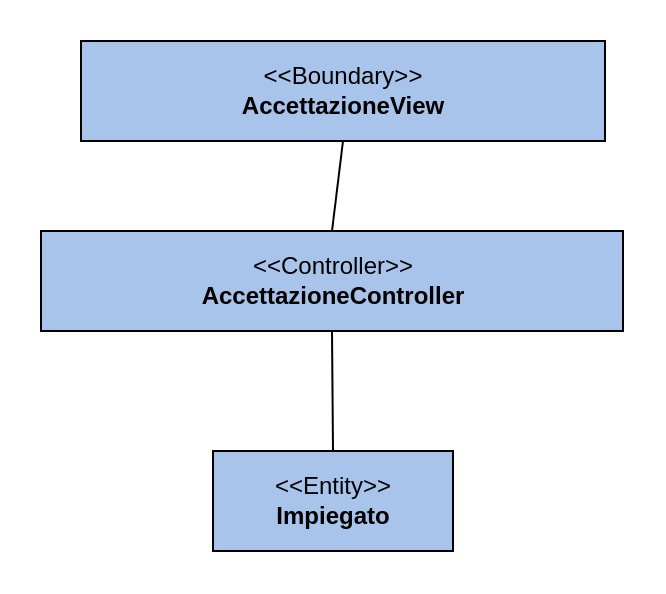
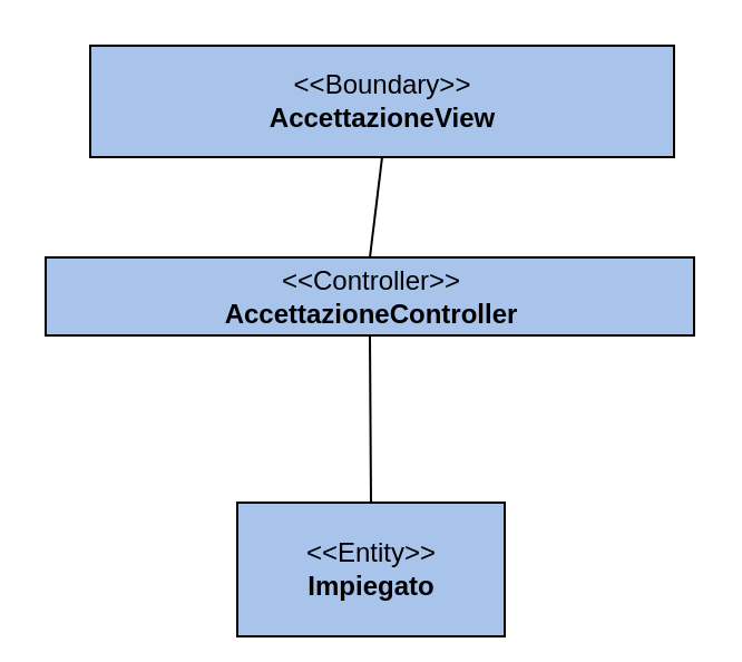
- <mxCell id="3" value="&amp;lt;&amp;lt;Controller&amp;gt;&amp;gt;&lt;br&gt;&lt;div&gt;&lt;b&gt;AccettazioneController&lt;/b&gt;&lt;br&gt;&lt;/div&gt;" style="html=1;fillColor=#A9C4EB;" vertex="1" parent="1"><mxGeometry x="20" y="115" width="291" height="50" as="geometry" /></mxCell>
+ <mxCell id="3" value="&amp;lt;&amp;lt;Controller&amp;gt;&amp;gt;&lt;br&gt;&lt;div&gt;&lt;b&gt;AccettazioneController&lt;/b&gt;&lt;br&gt;&lt;/div&gt;" style="html=1;fillColor=#A9C4EB;" vertex="1" parent="1"><mxGeometry x="20" y="115" width="291" height="35" as="geometry" /></mxCell>
- <mxCell id="2" value="&amp;lt;&amp;lt;Entity&amp;gt;&amp;gt;&lt;br&gt;&lt;div&gt;&lt;b&gt;Impiegato&lt;/b&gt;&lt;br&gt;&lt;/div&gt;" style="html=1;fillColor=#A9C4EB;" vertex="1" parent="1"><mxGeometry x="106" y="225" width="120" height="50" as="geometry" /></mxCell>
+ <mxCell id="2" value="&amp;lt;&amp;lt;Entity&amp;gt;&amp;gt;&lt;br&gt;&lt;div&gt;&lt;b&gt;Impiegato&lt;/b&gt;&lt;br&gt;&lt;/div&gt;" style="html=1;fillColor=#A9C4EB;" vertex="1" parent="1"><mxGeometry x="106" y="225" width="120" height="60" as="geometry" /></mxCell>
